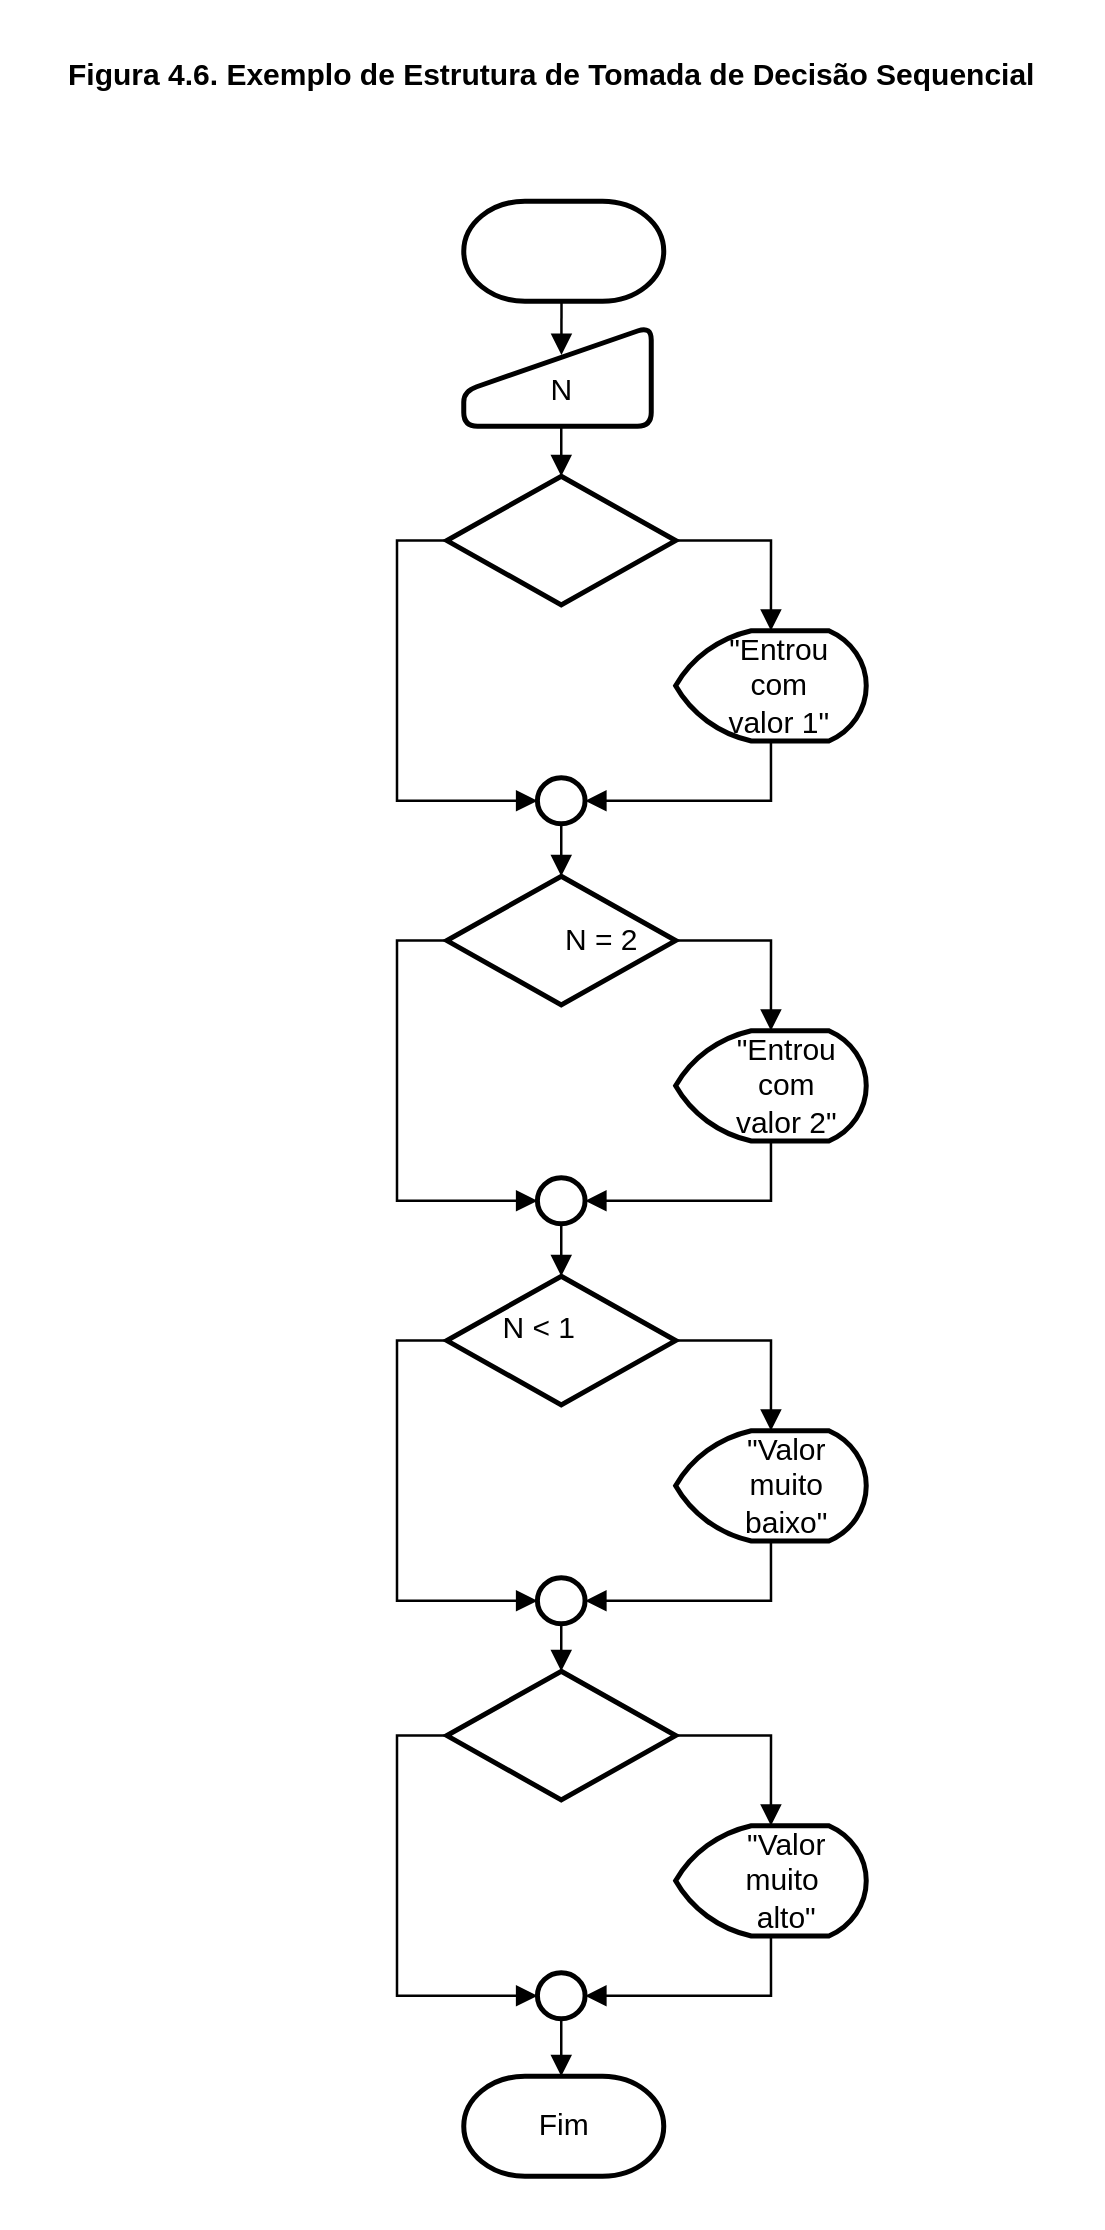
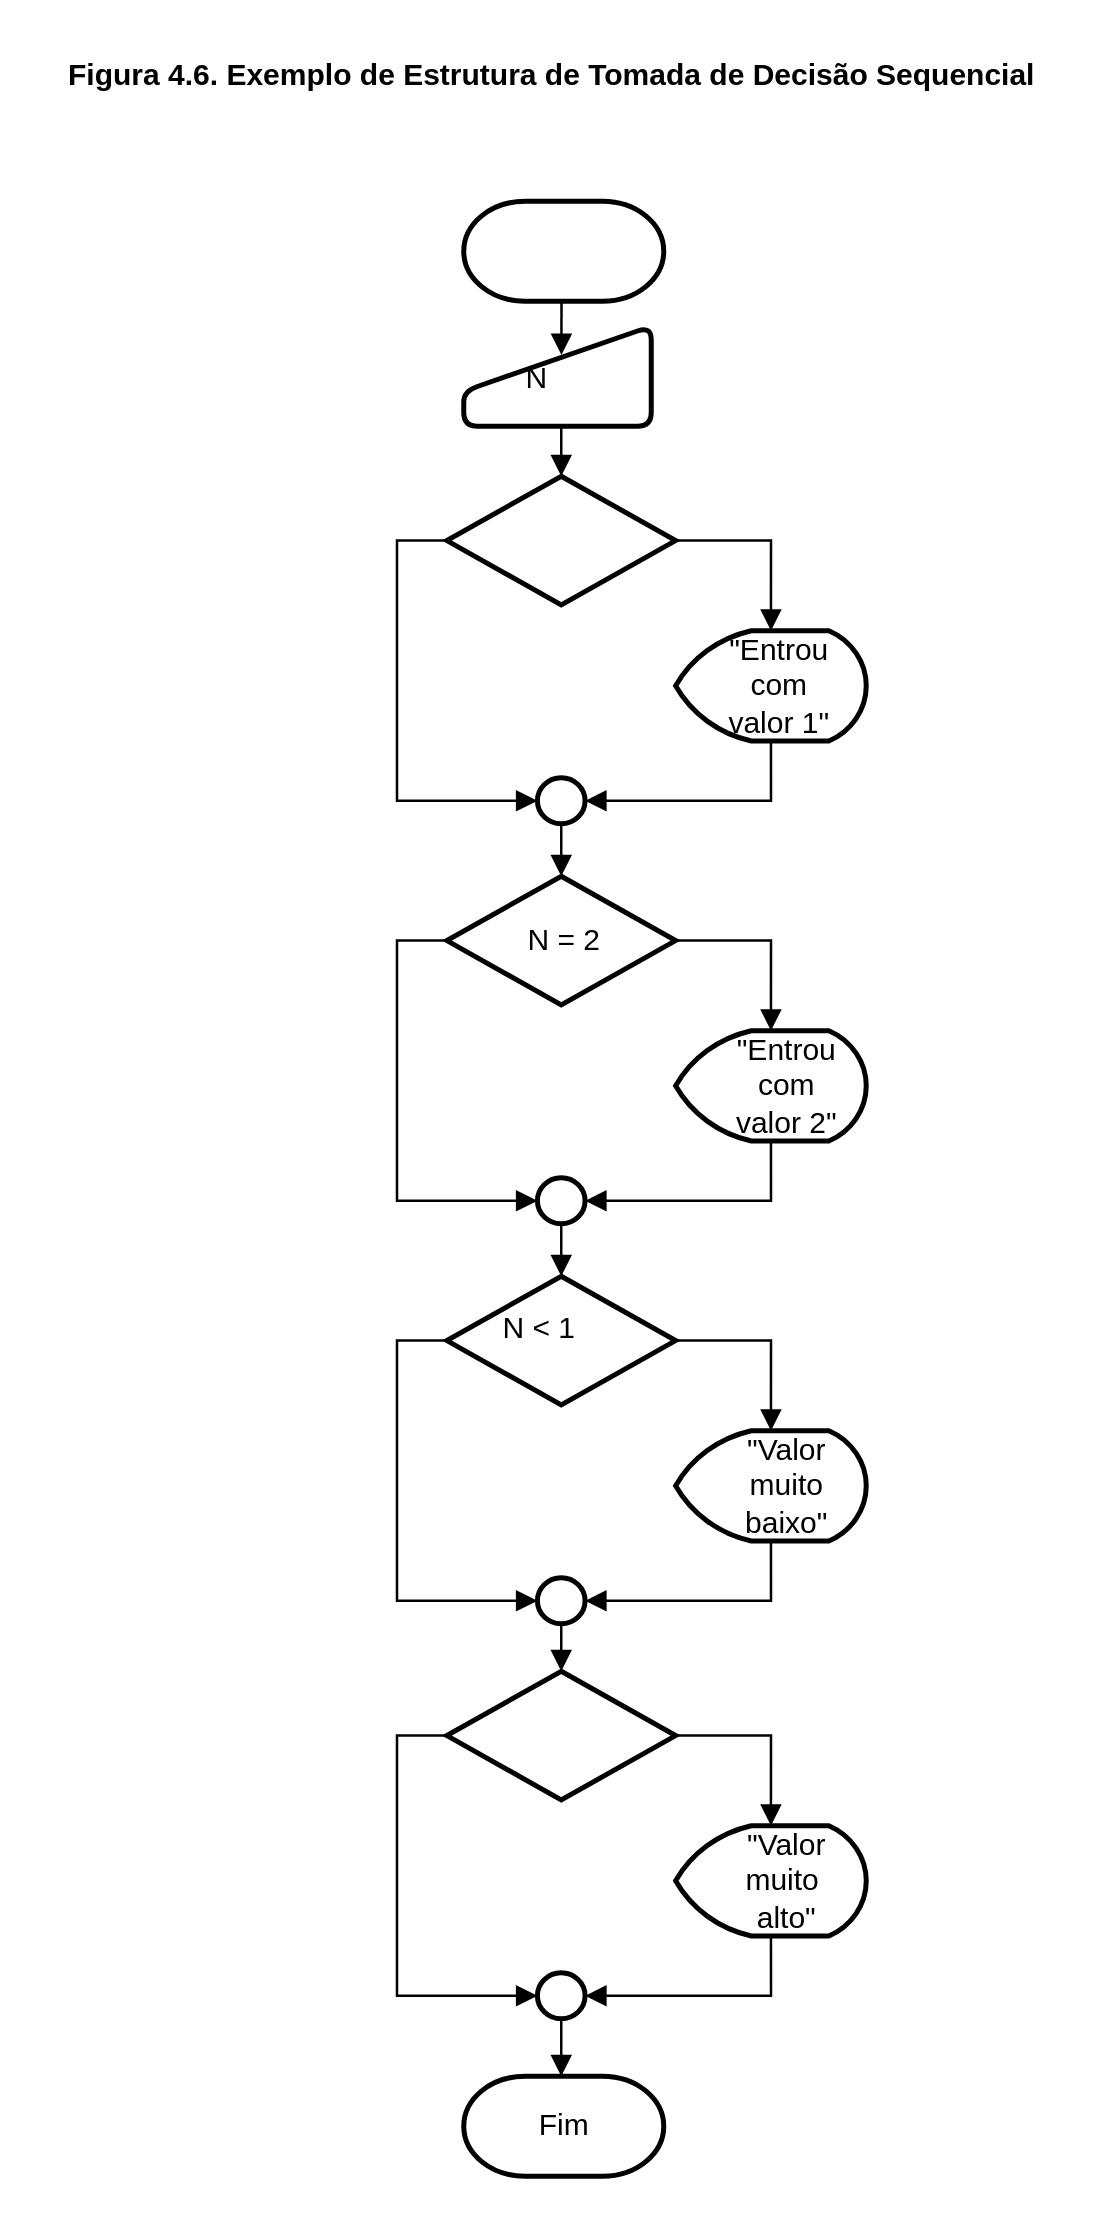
- <mxCell id="35" value="N" style="text;html=1;align=center;verticalAlign=middle;resizable=0;points=[];autosize=1;strokeColor=none;fillColor=none;" vertex="1" parent="1"><mxGeometry x="214" y="146" width="20" height="20" as="geometry" /></mxCell>
+ <mxCell id="35" value="N" style="text;html=1;align=center;verticalAlign=middle;resizable=0;points=[];autosize=1;strokeColor=none;fillColor=none;" vertex="1" parent="1"><mxGeometry x="204" y="141" width="20" height="20" as="geometry" /></mxCell>
- <mxCell id="40" value="N = 2" style="text;html=1;align=center;verticalAlign=middle;resizable=0;points=[];autosize=1;strokeColor=none;fillColor=none;" vertex="1" parent="1"><mxGeometry x="220" y="365.74" width="40" height="20" as="geometry" /></mxCell>
+ <mxCell id="40" value="N = 2" style="text;html=1;align=center;verticalAlign=middle;resizable=0;points=[];autosize=1;strokeColor=none;fillColor=none;" vertex="1" parent="1"><mxGeometry x="205" y="365.74" width="40" height="20" as="geometry" /></mxCell>
